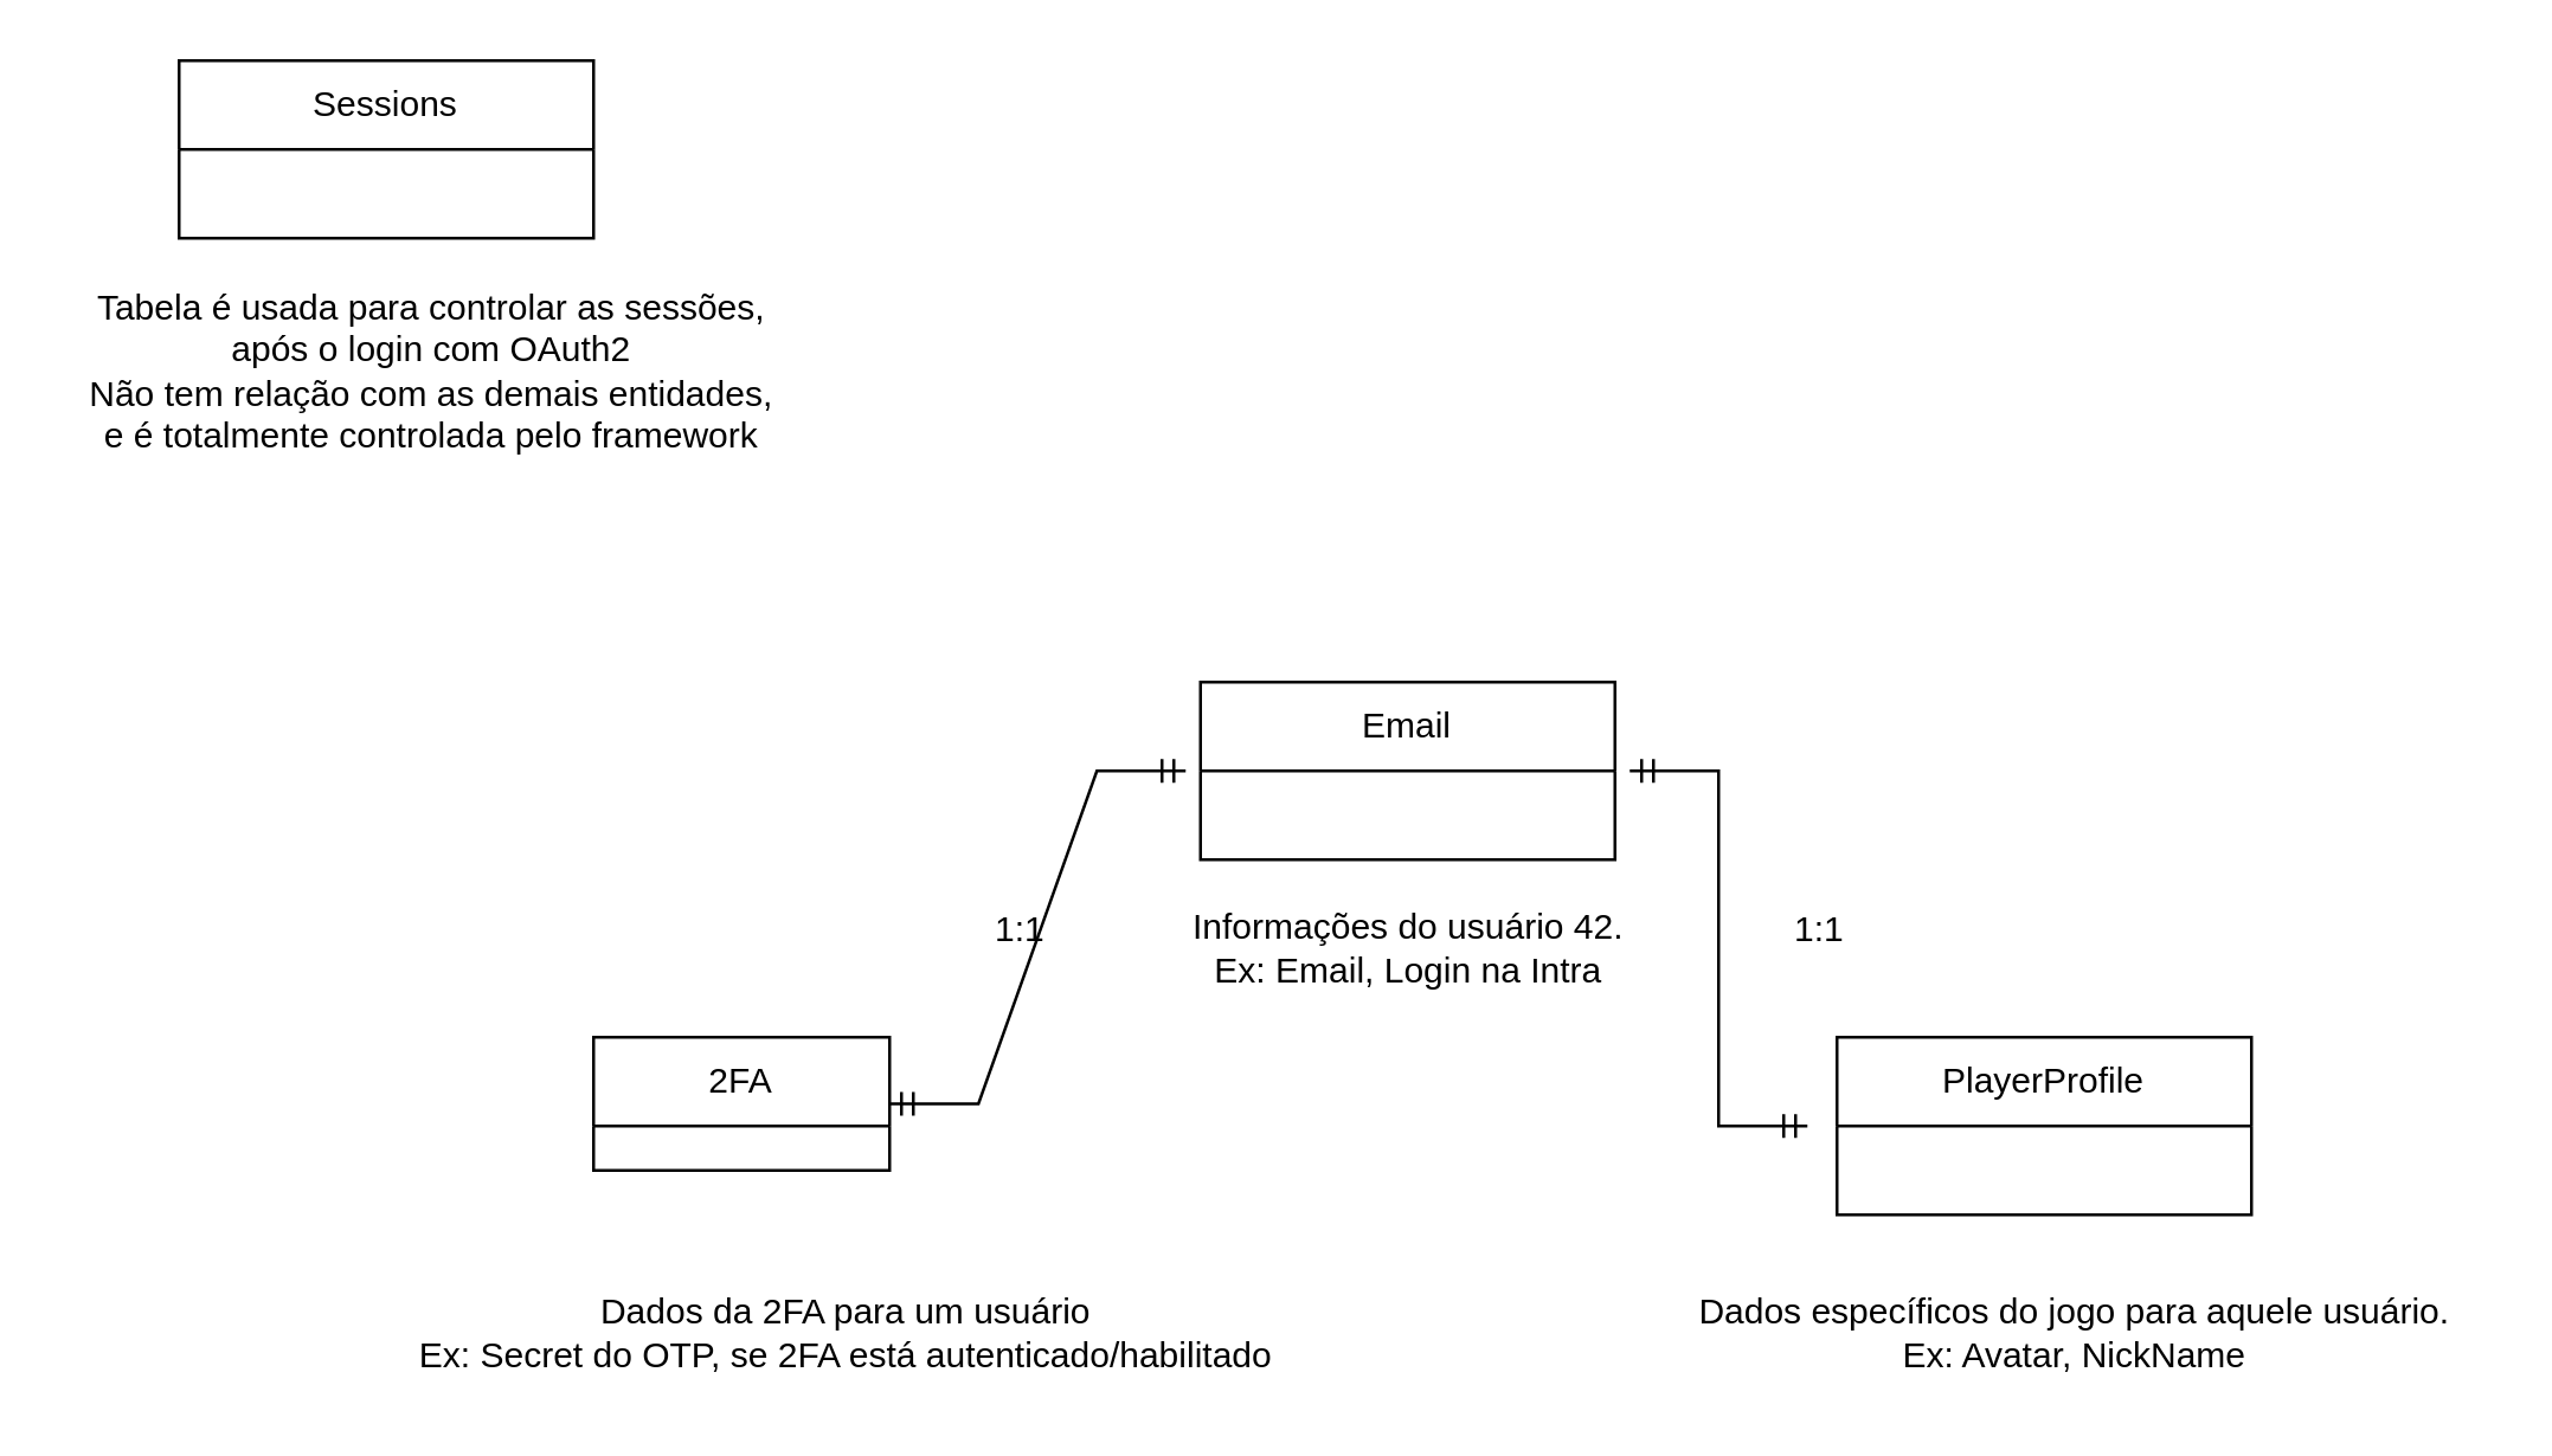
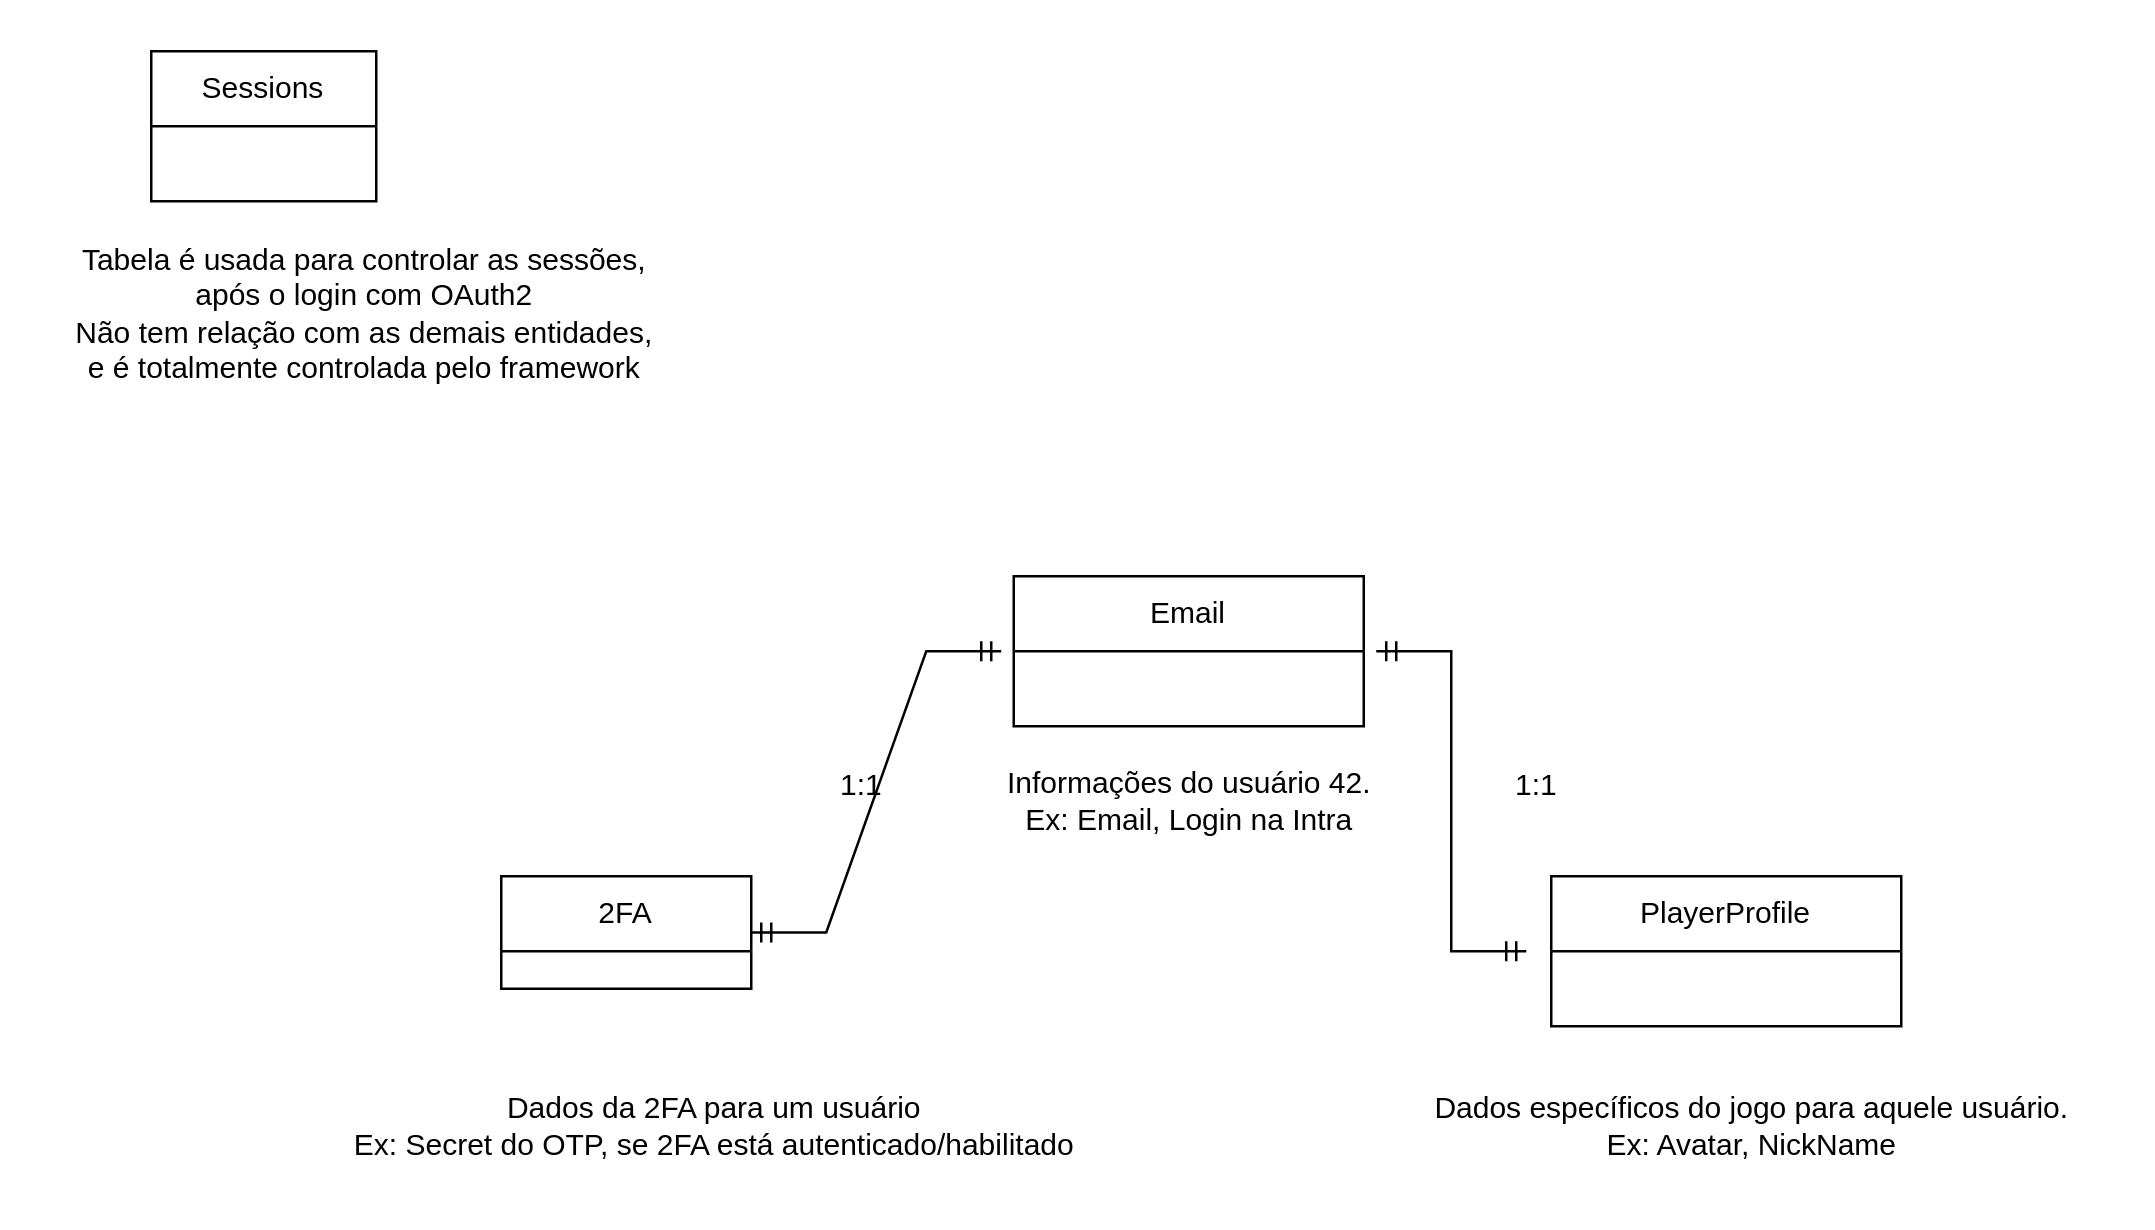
- <mxCell id="4" value="Sessions" style="swimlane;fontStyle=0;childLayout=stackLayout;horizontal=1;startSize=30;horizontalStack=0;resizeParent=1;resizeParentMax=0;resizeLast=0;collapsible=1;marginBottom=0;whiteSpace=wrap;html=1;" vertex="1" parent="1"><mxGeometry x="60" y="20" width="140" height="60" as="geometry" /></mxCell>
+ <mxCell id="4" value="Sessions" style="swimlane;fontStyle=0;childLayout=stackLayout;horizontal=1;startSize=30;horizontalStack=0;resizeParent=1;resizeParentMax=0;resizeLast=0;collapsible=1;marginBottom=0;whiteSpace=wrap;html=1;" vertex="1" parent="1"><mxGeometry x="60" y="20" width="90" height="60" as="geometry" /></mxCell>
